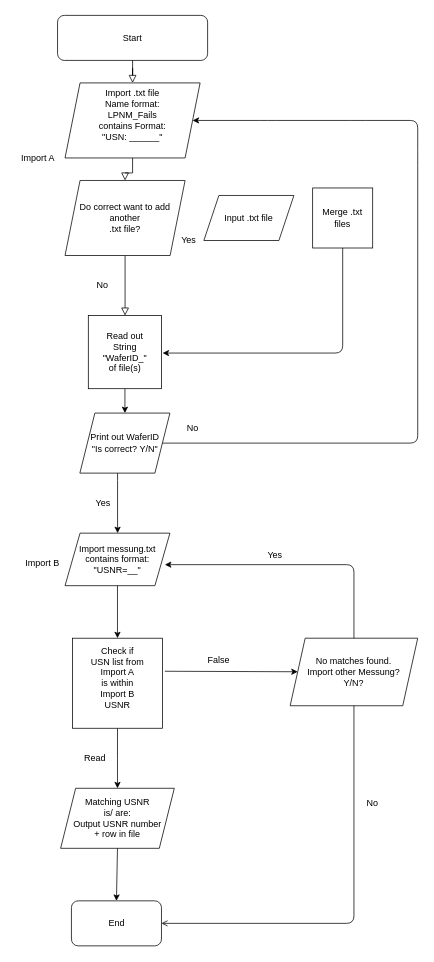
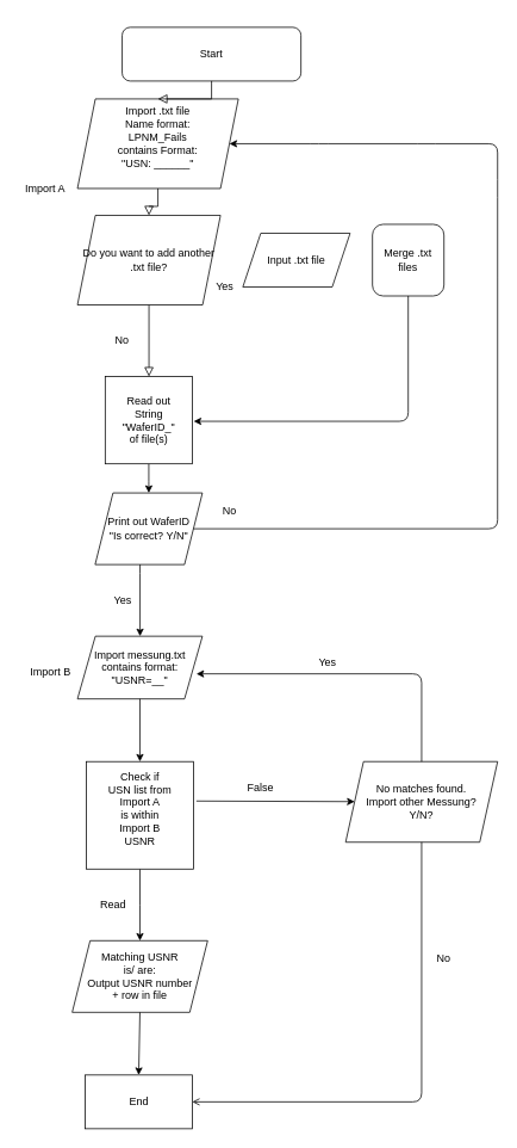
- <mxCell id="3" value="Start " style="rounded=1;whiteSpace=wrap;html=1;fontSize=12;glass=0;strokeWidth=1;shadow=0;" parent="1" vertex="1"><mxGeometry x="76" y="20" width="200" height="60" as="geometry" /></mxCell>
+ <mxCell id="3" value="Start " style="rounded=1;whiteSpace=wrap;html=1;fontSize=12;glass=0;strokeWidth=1;shadow=0;" parent="1" vertex="1"><mxGeometry x="136" y="30" width="200" height="60" as="geometry" /></mxCell>
- <mxCell id="31" value="&lt;div&gt;Do correct want to add another &lt;br&gt;&lt;/div&gt;&lt;div&gt;.txt file?&lt;br&gt;&lt;/div&gt;" style="shape=parallelogram;perimeter=parallelogramPerimeter;whiteSpace=wrap;html=1;fixedSize=1;" vertex="1" parent="1"><mxGeometry x="86" y="240" width="160" height="100" as="geometry" /></mxCell>
+ <mxCell id="31" value="&lt;div&gt;Do you want to add another &lt;br&gt;&lt;/div&gt;&lt;div&gt;.txt file?&lt;br&gt;&lt;/div&gt;" style="shape=parallelogram;perimeter=parallelogramPerimeter;whiteSpace=wrap;html=1;fixedSize=1;" vertex="1" parent="1"><mxGeometry x="86" y="240" width="160" height="100" as="geometry" /></mxCell>
- <mxCell id="34" value="&lt;div&gt;Merge .txt&lt;/div&gt;&lt;div&gt;files &lt;br&gt;&lt;/div&gt;" style="whiteSpace=wrap;html=1;aspect=fixed;" vertex="1" parent="1"><mxGeometry x="416" y="250" width="80" height="80" as="geometry" /></mxCell>
+ <mxCell id="34" value="&lt;div&gt;Merge .txt&lt;/div&gt;&lt;div&gt;files &lt;br&gt;&lt;/div&gt;" style="whiteSpace=wrap;html=1;aspect=fixed;rounded=1;" vertex="1" parent="1"><mxGeometry x="416" y="250" width="80" height="80" as="geometry" /></mxCell>
- <mxCell id="27" value="End" style="rounded=1;whiteSpace=wrap;html=1;" parent="1" vertex="1"><mxGeometry x="94.5" y="1200" width="120" height="60" as="geometry" /></mxCell>
+ <mxCell id="27" value="End" style="whiteSpace=wrap;html=1;rounded=0;" parent="1" vertex="1"><mxGeometry x="94.5" y="1200" width="120" height="60" as="geometry" /></mxCell>
